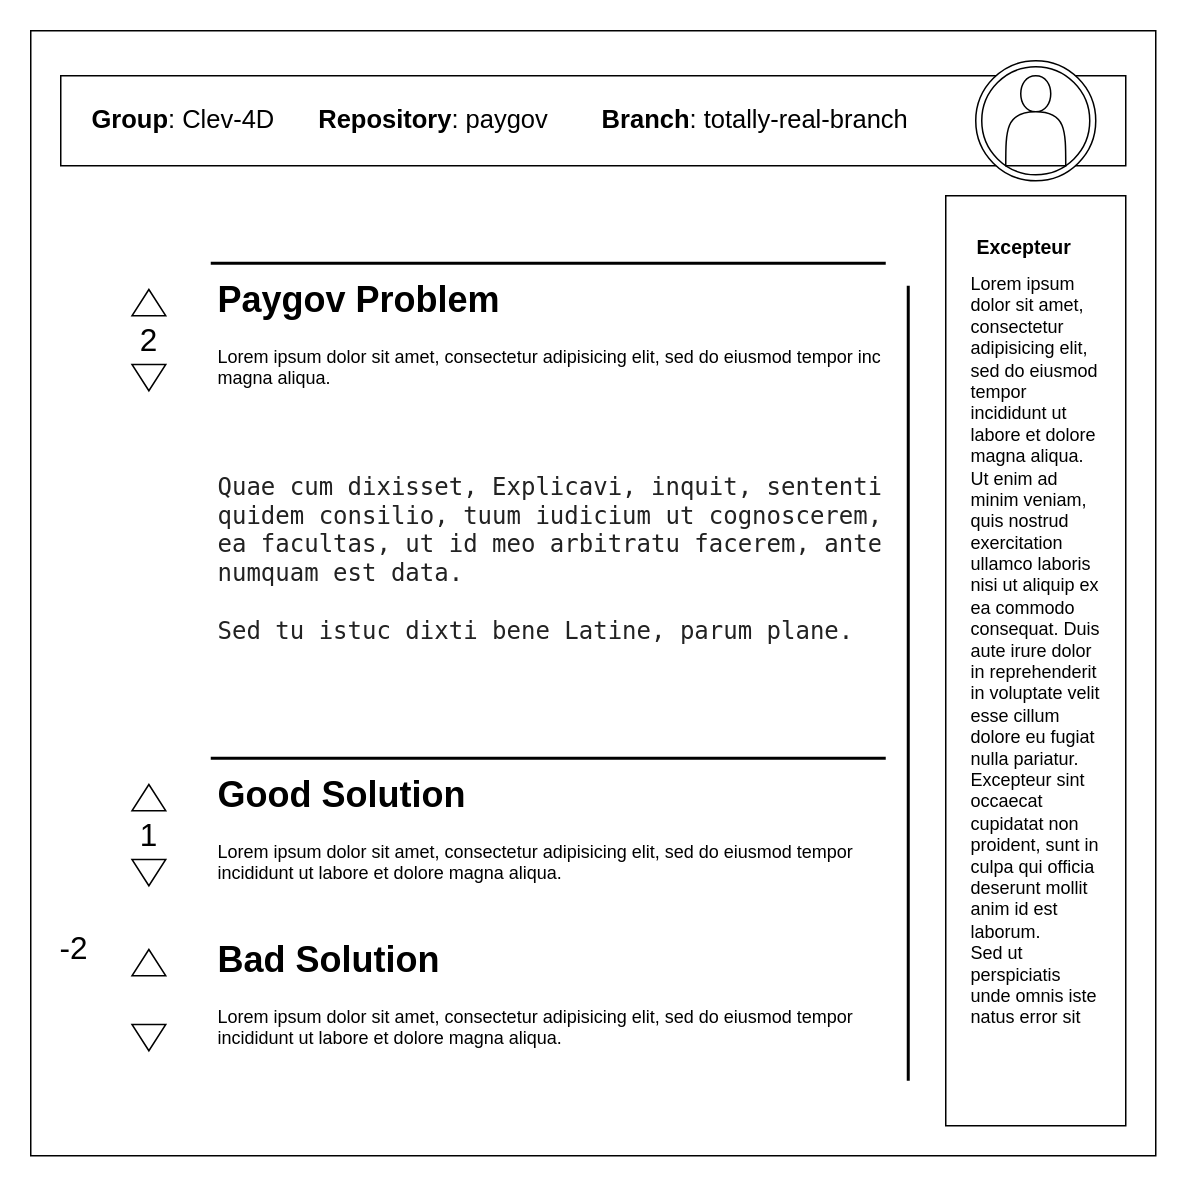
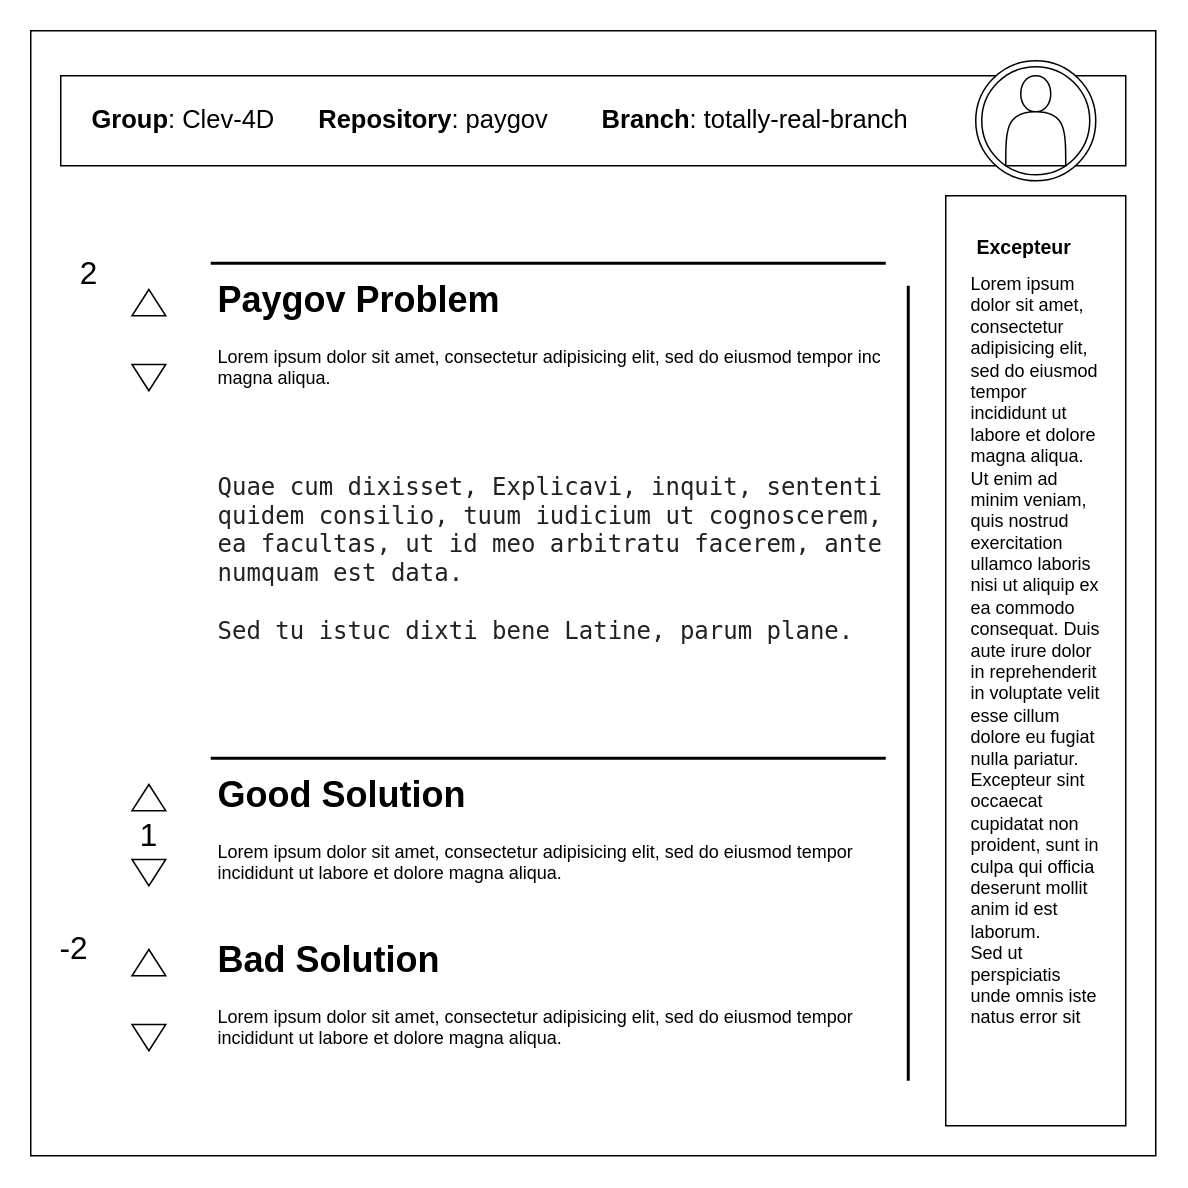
- <mxCell id="16" value="&lt;font style=&quot;font-size: 21px&quot;&gt;2&lt;/font&gt;" style="text;html=1;strokeColor=none;fillColor=none;align=center;verticalAlign=middle;whiteSpace=wrap;rounded=0;" vertex="1" parent="1"><mxGeometry x="78.75" y="212.5" width="40" height="27.5" as="geometry" /></mxCell>
+ <mxCell id="16" value="&lt;font style=&quot;font-size: 21px&quot;&gt;2&lt;/font&gt;" style="text;html=1;strokeColor=none;fillColor=none;align=center;verticalAlign=middle;whiteSpace=wrap;rounded=0;" vertex="1" parent="1"><mxGeometry x="38.75" y="167.5" width="40" height="27.5" as="geometry" /></mxCell>
